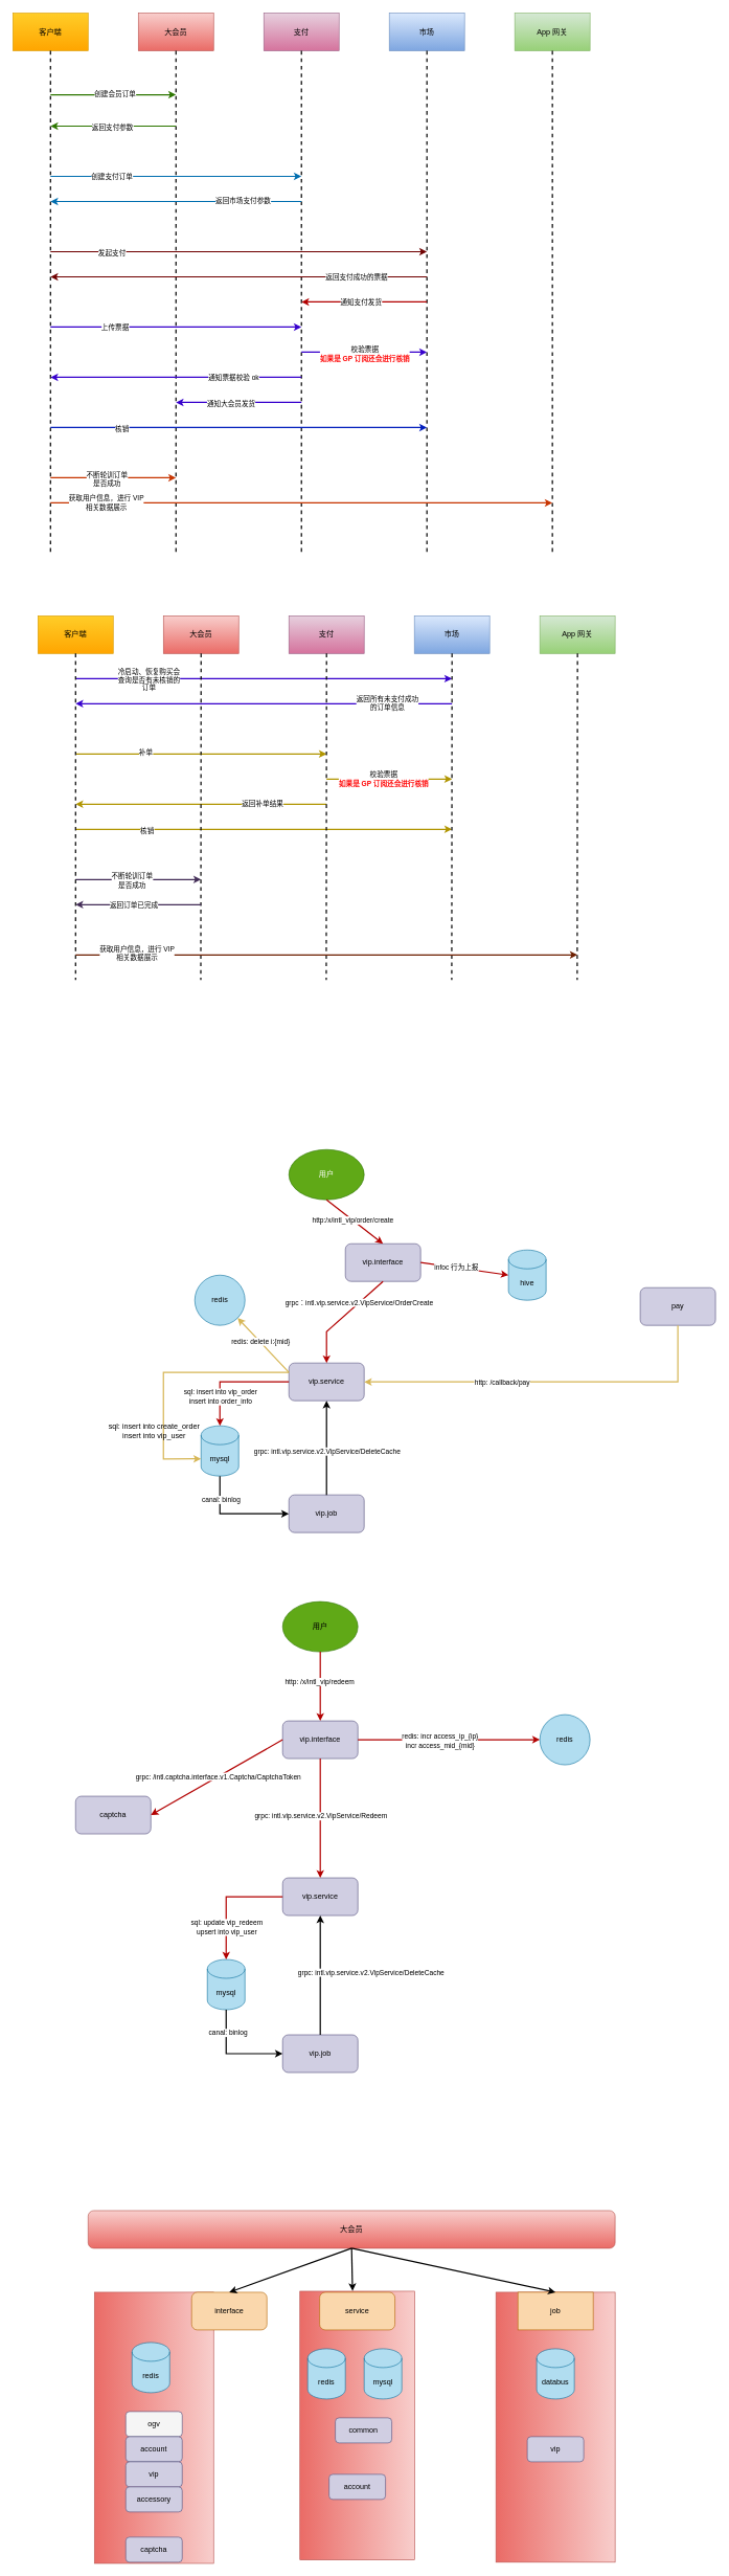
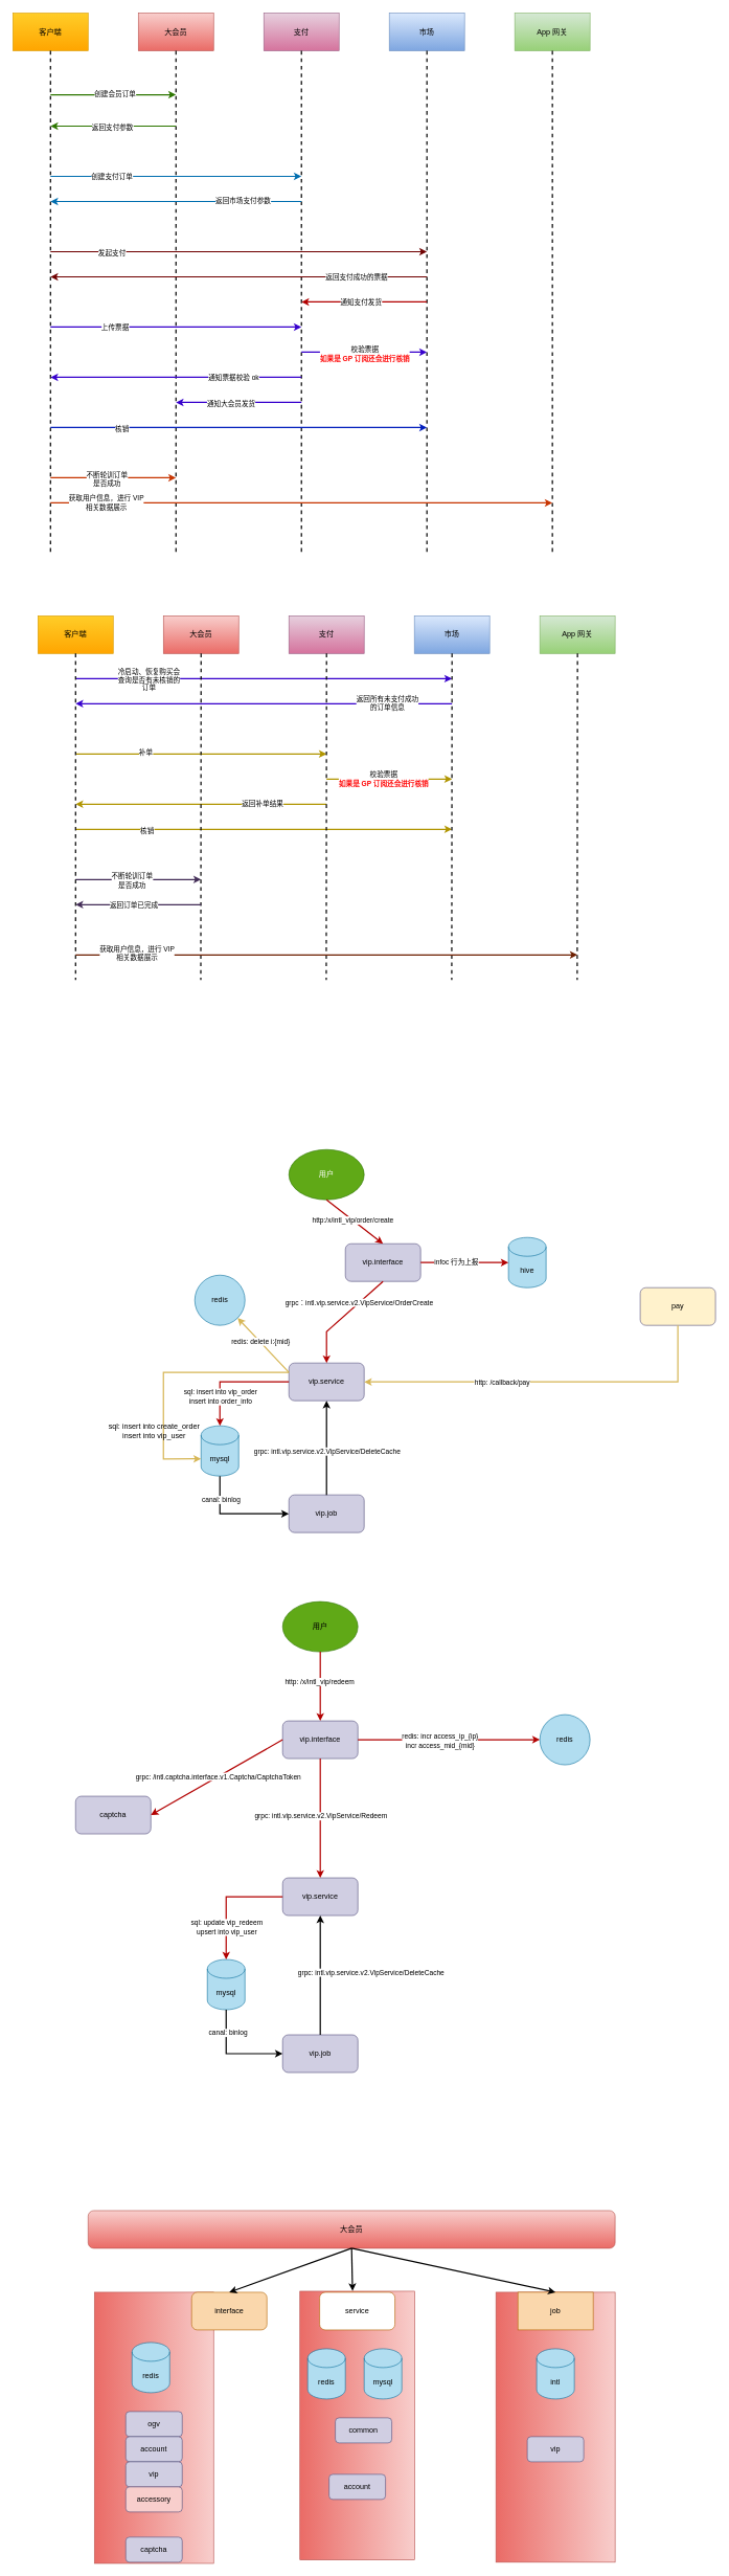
- <mxCell id="72" value="hive" style="shape=cylinder3;whiteSpace=wrap;html=1;boundedLbl=1;backgroundOutline=1;size=15;fillColor=#b1ddf0;strokeColor=#10739e;" vertex="1" parent="1"><mxGeometry x="810" y="1990" width="60" height="80" as="geometry" /></mxCell>
+ <mxCell id="72" value="hive" style="shape=cylinder3;whiteSpace=wrap;html=1;boundedLbl=1;backgroundOutline=1;size=15;fillColor=#b1ddf0;strokeColor=#10739e;" vertex="1" parent="1"><mxGeometry x="810" y="1970" width="60" height="80" as="geometry" /></mxCell>
- <mxCell id="89" value="pay" style="rounded=1;whiteSpace=wrap;html=1;fillColor=#d0cee2;strokeColor=#56517e;" vertex="1" parent="1"><mxGeometry x="1020" y="2050" width="120" height="60" as="geometry" /></mxCell>
+ <mxCell id="89" value="pay" style="rounded=1;whiteSpace=wrap;html=1;fillColor=#fff2cc;strokeColor=#56517e;" vertex="1" parent="1"><mxGeometry x="1020" y="2050" width="120" height="60" as="geometry" /></mxCell>
- <mxCell id="120" value="service" style="rounded=1;whiteSpace=wrap;html=1;fillColor=#fad7ac;strokeColor=#b46504;" vertex="1" parent="1"><mxGeometry x="509" y="3650" width="120" height="60" as="geometry" /></mxCell>
+ <mxCell id="120" value="service" style="rounded=1;whiteSpace=wrap;html=1;fillColor=#ffffff;strokeColor=#b46504;" vertex="1" parent="1"><mxGeometry x="509" y="3650" width="120" height="60" as="geometry" /></mxCell>
- <mxCell id="132" value="databus" style="shape=cylinder3;whiteSpace=wrap;html=1;boundedLbl=1;backgroundOutline=1;size=15;fillColor=#b1ddf0;strokeColor=#10739e;" vertex="1" parent="1"><mxGeometry x="855" y="3740" width="60" height="80" as="geometry" /></mxCell>
+ <mxCell id="132" value="intl" style="shape=cylinder3;whiteSpace=wrap;html=1;boundedLbl=1;backgroundOutline=1;size=15;fillColor=#b1ddf0;strokeColor=#10739e;" vertex="1" parent="1"><mxGeometry x="855" y="3740" width="60" height="80" as="geometry" /></mxCell>
- <mxCell id="122" value="ogv" style="rounded=1;whiteSpace=wrap;html=1;fillColor=#f5f5f5;strokeColor=#56517e;" vertex="1" parent="1"><mxGeometry x="200" y="3840" width="90" height="40" as="geometry" /></mxCell>
+ <mxCell id="122" value="ogv" style="rounded=1;whiteSpace=wrap;html=1;fillColor=#d0cee2;strokeColor=#56517e;" vertex="1" parent="1"><mxGeometry x="200" y="3840" width="90" height="40" as="geometry" /></mxCell>
- <mxCell id="125" value="accessory" style="rounded=1;whiteSpace=wrap;html=1;fillColor=#d0cee2;strokeColor=#56517e;" vertex="1" parent="1"><mxGeometry x="200" y="3960" width="90" height="40" as="geometry" /></mxCell>
+ <mxCell id="125" value="accessory" style="rounded=1;whiteSpace=wrap;html=1;fillColor=#f8cecc;strokeColor=#56517e;" vertex="1" parent="1"><mxGeometry x="200" y="3960" width="90" height="40" as="geometry" /></mxCell>
